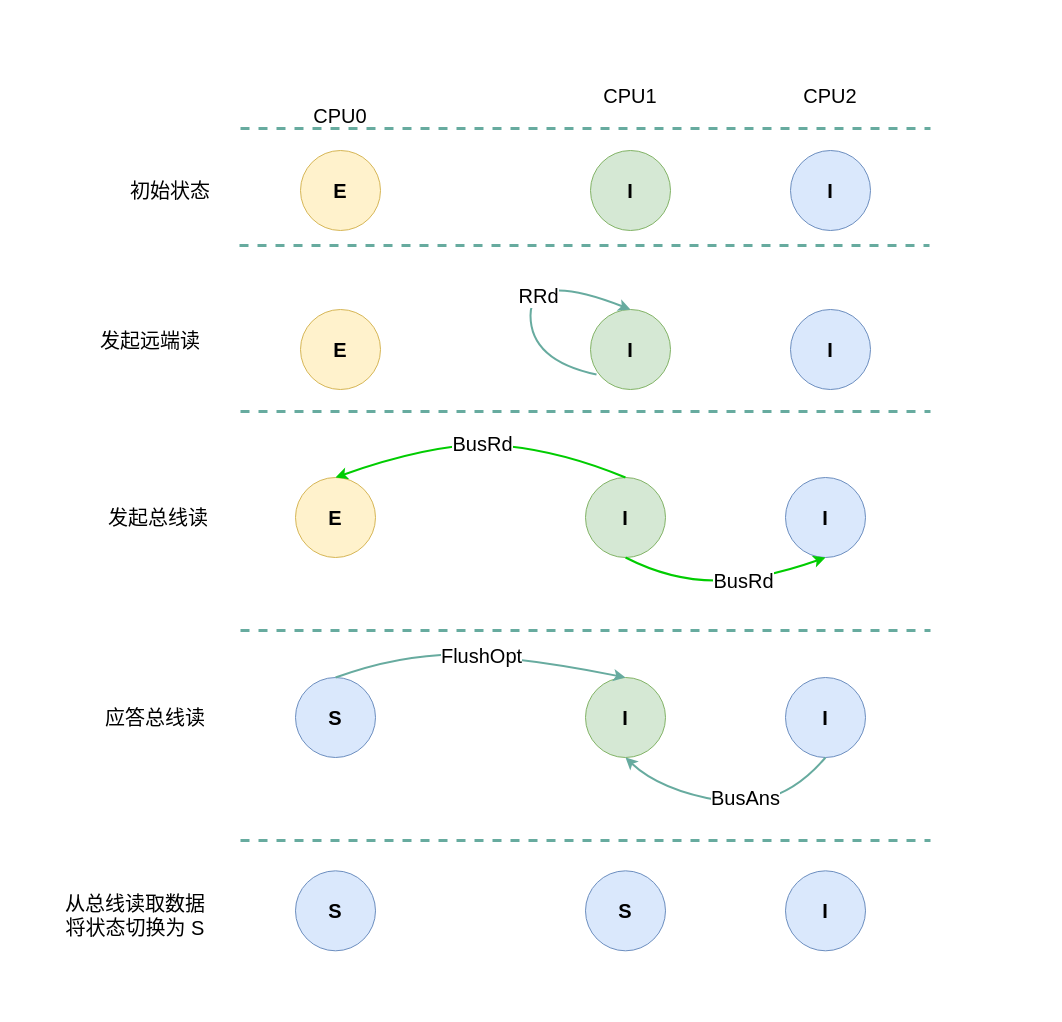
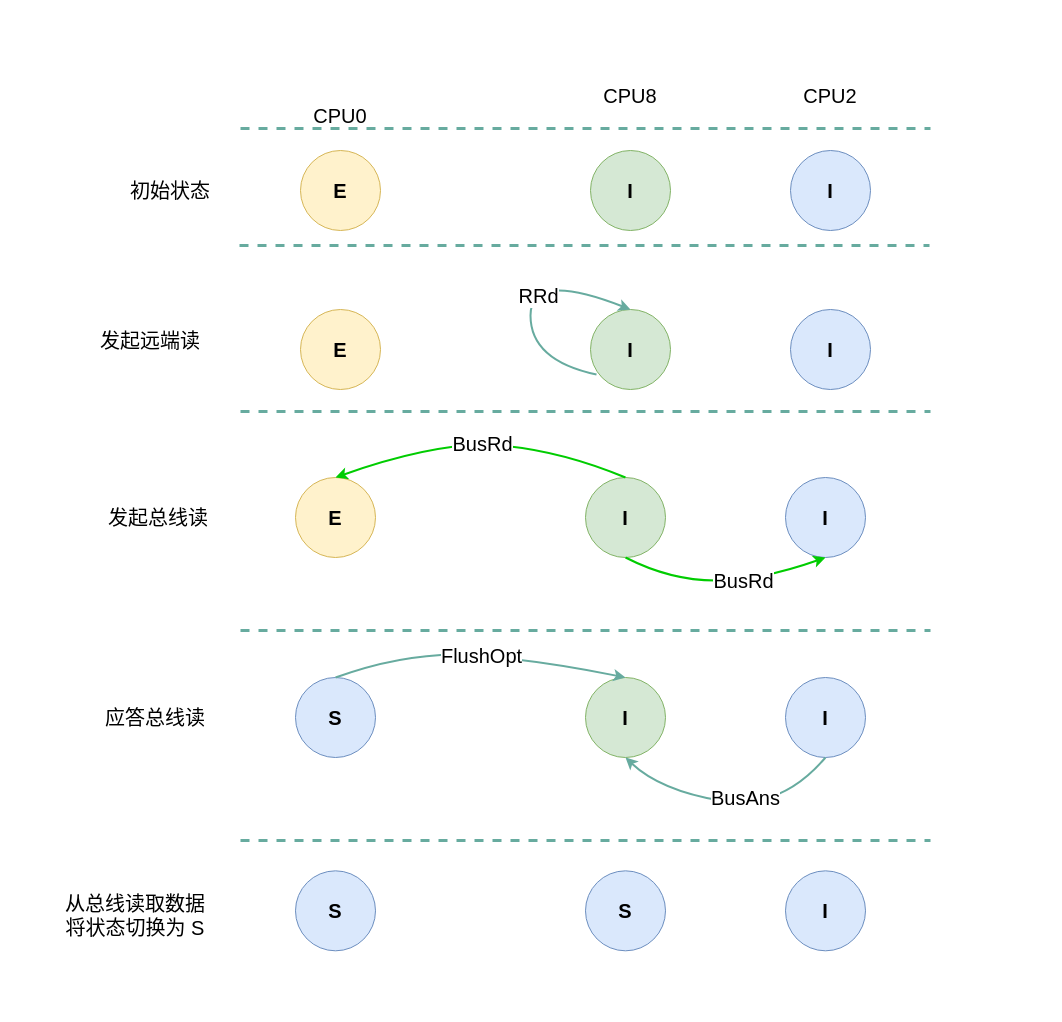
- <mxCell id="6" value="CPU1" style="text;html=1;strokeColor=none;fillColor=none;align=center;verticalAlign=middle;whiteSpace=wrap;rounded=0;fontSize=20;" parent="1" vertex="1"><mxGeometry x="600" y="80" width="60" height="30" as="geometry" /></mxCell>
+ <mxCell id="6" value="CPU8" style="text;html=1;strokeColor=none;fillColor=none;align=center;verticalAlign=middle;whiteSpace=wrap;rounded=0;fontSize=20;" parent="1" vertex="1"><mxGeometry x="600" y="80" width="60" height="30" as="geometry" /></mxCell>
